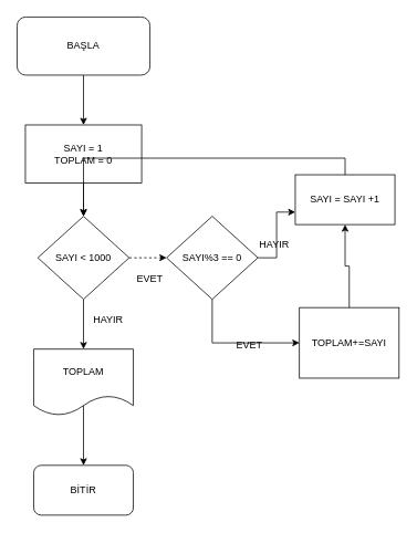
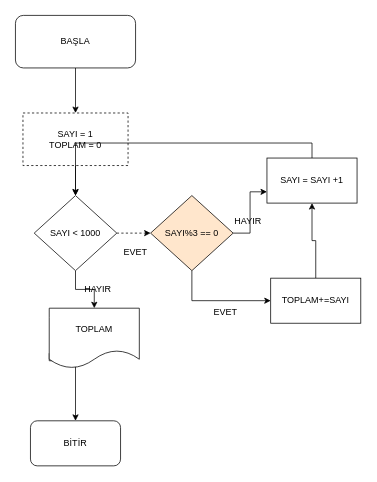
- <mxCell id="5" value="SAYI = 1&lt;br&gt;TOPLAM = 0" style="rounded=0;whiteSpace=wrap;html=1;" vertex="1" parent="1"><mxGeometry x="30" y="150" width="140" height="70" as="geometry" /></mxCell>
+ <mxCell id="5" value="SAYI = 1&lt;br&gt;TOPLAM = 0" style="rounded=0;whiteSpace=wrap;html=1;dashed=1;" vertex="1" parent="1"><mxGeometry x="30" y="150" width="140" height="70" as="geometry" /></mxCell>
- <mxCell id="11" value="SAYI%3 == 0" style="rhombus;whiteSpace=wrap;html=1;" vertex="1" parent="1"><mxGeometry x="200" y="260" width="110" height="100" as="geometry" /></mxCell>
+ <mxCell id="11" value="SAYI%3 == 0" style="rhombus;whiteSpace=wrap;html=1;fillColor=#ffe6cc;" vertex="1" parent="1"><mxGeometry x="200" y="260" width="110" height="100" as="geometry" /></mxCell>
- <mxCell id="13" value="TOPLAM+=SAYI" style="rounded=0;whiteSpace=wrap;html=1;" vertex="1" parent="1"><mxGeometry x="360" y="370" width="120" height="85" as="geometry" /></mxCell>
+ <mxCell id="13" value="TOPLAM+=SAYI" style="rounded=0;whiteSpace=wrap;html=1;" vertex="1" parent="1"><mxGeometry x="360" y="370" width="120" height="60" as="geometry" /></mxCell>
- <mxCell id="20" value="TOPLAM" style="shape=document;whiteSpace=wrap;html=1;boundedLbl=1;" vertex="1" parent="1"><mxGeometry x="40" y="420" width="120" height="80" as="geometry" /></mxCell>
+ <mxCell id="20" value="TOPLAM" style="shape=document;whiteSpace=wrap;html=1;boundedLbl=1;" vertex="1" parent="1"><mxGeometry x="65" y="410" width="120" height="80" as="geometry" /></mxCell>
